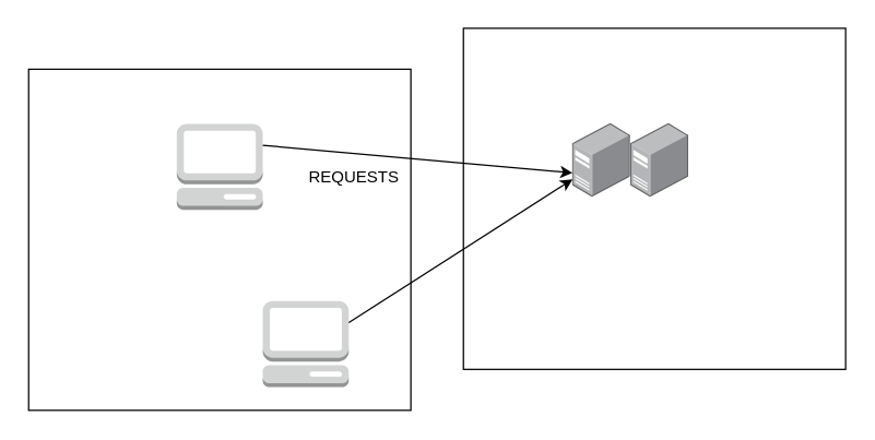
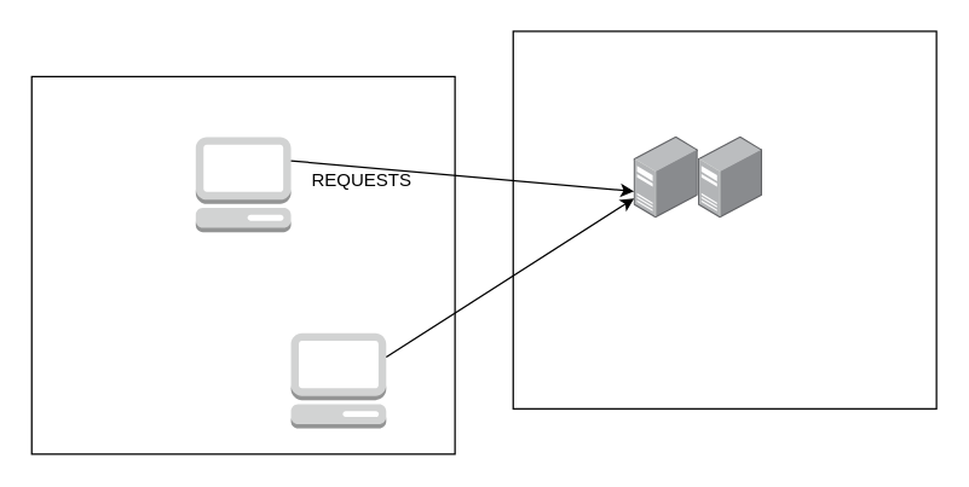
- <mxCell id="10" value="REQUESTS" style="text;html=1;align=center;verticalAlign=middle;whiteSpace=wrap;rounded=0;" vertex="1" parent="1"><mxGeometry x="229" y="114" width="60" height="30" as="geometry" /></mxCell>
+ <mxCell id="10" value="REQUESTS" style="text;html=1;align=center;verticalAlign=middle;whiteSpace=wrap;rounded=0;" vertex="1" parent="1"><mxGeometry x="209" y="104" width="60" height="30" as="geometry" /></mxCell>
